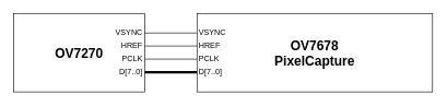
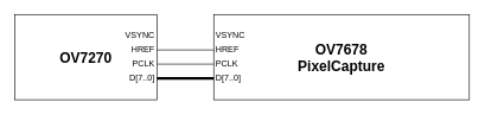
- <mxCell id="12" value="" style="endArrow=none;html=1;fontSize=20;exitX=1;exitY=0.25;exitDx=0;exitDy=0;entryX=0;entryY=0.25;entryDx=0;entryDy=0;" edge="1" parent="1" source="2" target="7"><mxGeometry width="50" height="50" relative="1" as="geometry"><mxPoint x="250" y="80" as="sourcePoint" /><mxPoint x="300" y="30" as="targetPoint" /></mxGeometry></mxCell>
